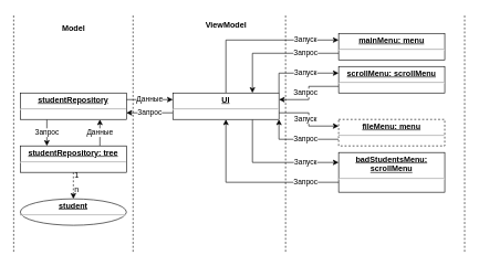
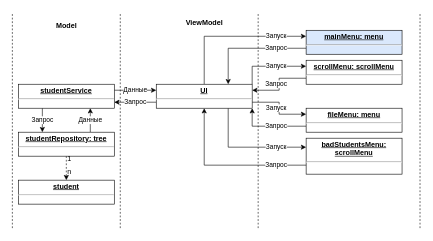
- <mxCell id="17" value="&lt;p style=&quot;margin:0px;margin-top:4px;text-align:center;text-decoration:underline;&quot;&gt;&lt;b&gt;mainMenu: menu&lt;/b&gt;&lt;/p&gt;&lt;hr&gt;&lt;p style=&quot;margin:0px;margin-left:8px;&quot;&gt;&lt;br&gt;&lt;/p&gt;" style="verticalAlign=top;align=left;overflow=fill;fontSize=12;fontFamily=Helvetica;html=1;whiteSpace=wrap;" parent="1" vertex="1"><mxGeometry x="510" y="50" width="160" height="40" as="geometry" /></mxCell>
+ <mxCell id="17" value="&lt;p style=&quot;margin:0px;margin-top:4px;text-align:center;text-decoration:underline;&quot;&gt;&lt;b&gt;mainMenu: menu&lt;/b&gt;&lt;/p&gt;&lt;hr&gt;&lt;p style=&quot;margin:0px;margin-left:8px;&quot;&gt;&lt;br&gt;&lt;/p&gt;" style="verticalAlign=top;align=left;overflow=fill;fontSize=12;fontFamily=Helvetica;html=1;whiteSpace=wrap;fillColor=#dae8fc;" parent="1" vertex="1"><mxGeometry x="510" y="50" width="160" height="40" as="geometry" /></mxCell>
- <mxCell id="4" value="&lt;p style=&quot;margin:0px;margin-top:4px;text-align:center;text-decoration:underline;&quot;&gt;&lt;b&gt;studentRepository&lt;/b&gt;&lt;/p&gt;&lt;hr&gt;&lt;p style=&quot;margin:0px;margin-left:8px;&quot;&gt;&lt;br&gt;&lt;/p&gt;" style="verticalAlign=top;align=left;overflow=fill;fontSize=12;fontFamily=Helvetica;html=1;whiteSpace=wrap;" parent="1" vertex="1"><mxGeometry x="30" y="140" width="160" height="40" as="geometry" /></mxCell>
+ <mxCell id="4" value="&lt;p style=&quot;margin:0px;margin-top:4px;text-align:center;text-decoration:underline;&quot;&gt;&lt;b&gt;studentService&lt;/b&gt;&lt;/p&gt;&lt;hr&gt;&lt;p style=&quot;margin:0px;margin-left:8px;&quot;&gt;&lt;br&gt;&lt;/p&gt;" style="verticalAlign=top;align=left;overflow=fill;fontSize=12;fontFamily=Helvetica;html=1;whiteSpace=wrap;" parent="1" vertex="1"><mxGeometry x="30" y="140" width="160" height="40" as="geometry" /></mxCell>
- <mxCell id="13" value="&lt;p style=&quot;margin:0px;margin-top:4px;text-align:center;text-decoration:underline;&quot;&gt;&lt;b&gt;fileMenu: menu&lt;/b&gt;&lt;/p&gt;&lt;hr&gt;&lt;p style=&quot;margin:0px;margin-left:8px;&quot;&gt;&lt;br&gt;&lt;/p&gt;" style="verticalAlign=top;align=left;overflow=fill;fontSize=12;fontFamily=Helvetica;html=1;whiteSpace=wrap;dashed=1;" parent="1" vertex="1"><mxGeometry x="510" y="180" width="160" height="40" as="geometry" /></mxCell>
+ <mxCell id="13" value="&lt;p style=&quot;margin:0px;margin-top:4px;text-align:center;text-decoration:underline;&quot;&gt;&lt;b&gt;fileMenu: menu&lt;/b&gt;&lt;/p&gt;&lt;hr&gt;&lt;p style=&quot;margin:0px;margin-left:8px;&quot;&gt;&lt;br&gt;&lt;/p&gt;" style="verticalAlign=top;align=left;overflow=fill;fontSize=12;fontFamily=Helvetica;html=1;whiteSpace=wrap;" parent="1" vertex="1"><mxGeometry x="510" y="180" width="160" height="40" as="geometry" /></mxCell>
- <mxCell id="21" value="&lt;p style=&quot;margin:0px;margin-top:4px;text-align:center;text-decoration:underline;&quot;&gt;&lt;b&gt;student&lt;/b&gt;&lt;/p&gt;&lt;hr&gt;&lt;p style=&quot;margin:0px;margin-left:8px;&quot;&gt;&lt;br&gt;&lt;/p&gt;" style="ellipse;verticalAlign=top;align=left;overflow=fill;fontSize=12;fontFamily=Helvetica;html=1;whiteSpace=wrap;" vertex="1" parent="1"><mxGeometry x="30" y="300" width="160" height="40" as="geometry" /></mxCell>
+ <mxCell id="21" value="&lt;p style=&quot;margin:0px;margin-top:4px;text-align:center;text-decoration:underline;&quot;&gt;&lt;b&gt;student&lt;/b&gt;&lt;/p&gt;&lt;hr&gt;&lt;p style=&quot;margin:0px;margin-left:8px;&quot;&gt;&lt;br&gt;&lt;/p&gt;" style="verticalAlign=top;align=left;overflow=fill;fontSize=12;fontFamily=Helvetica;html=1;whiteSpace=wrap;" vertex="1" parent="1"><mxGeometry x="30" y="300" width="160" height="40" as="geometry" /></mxCell>
